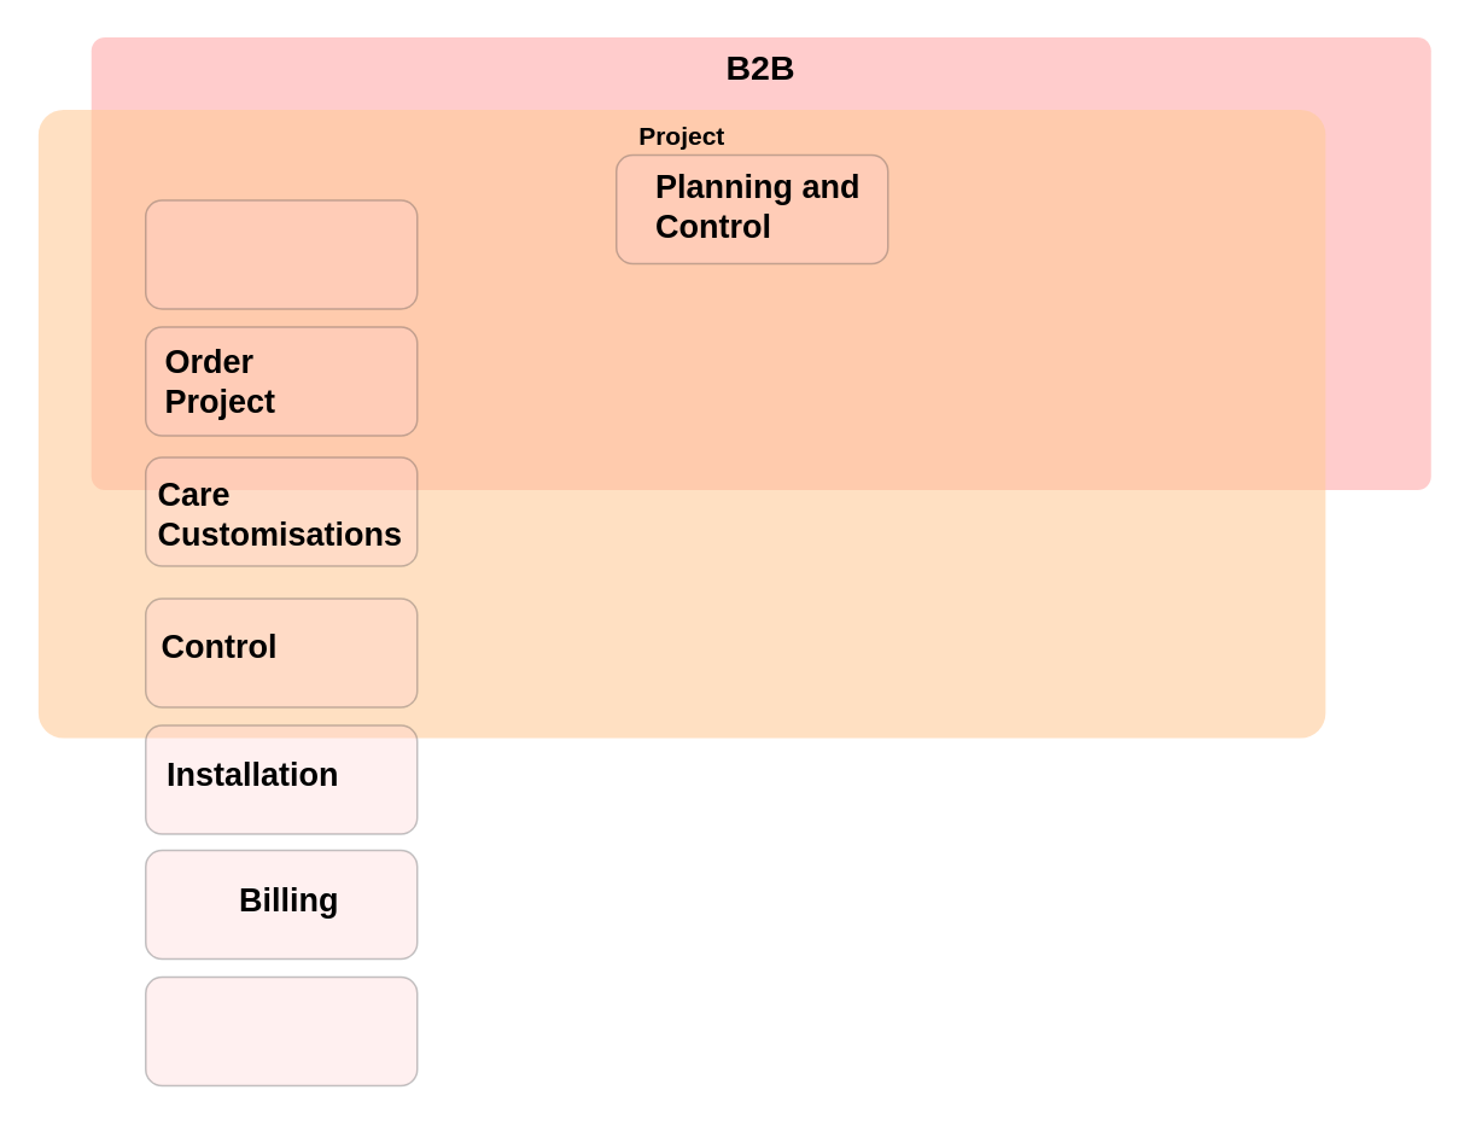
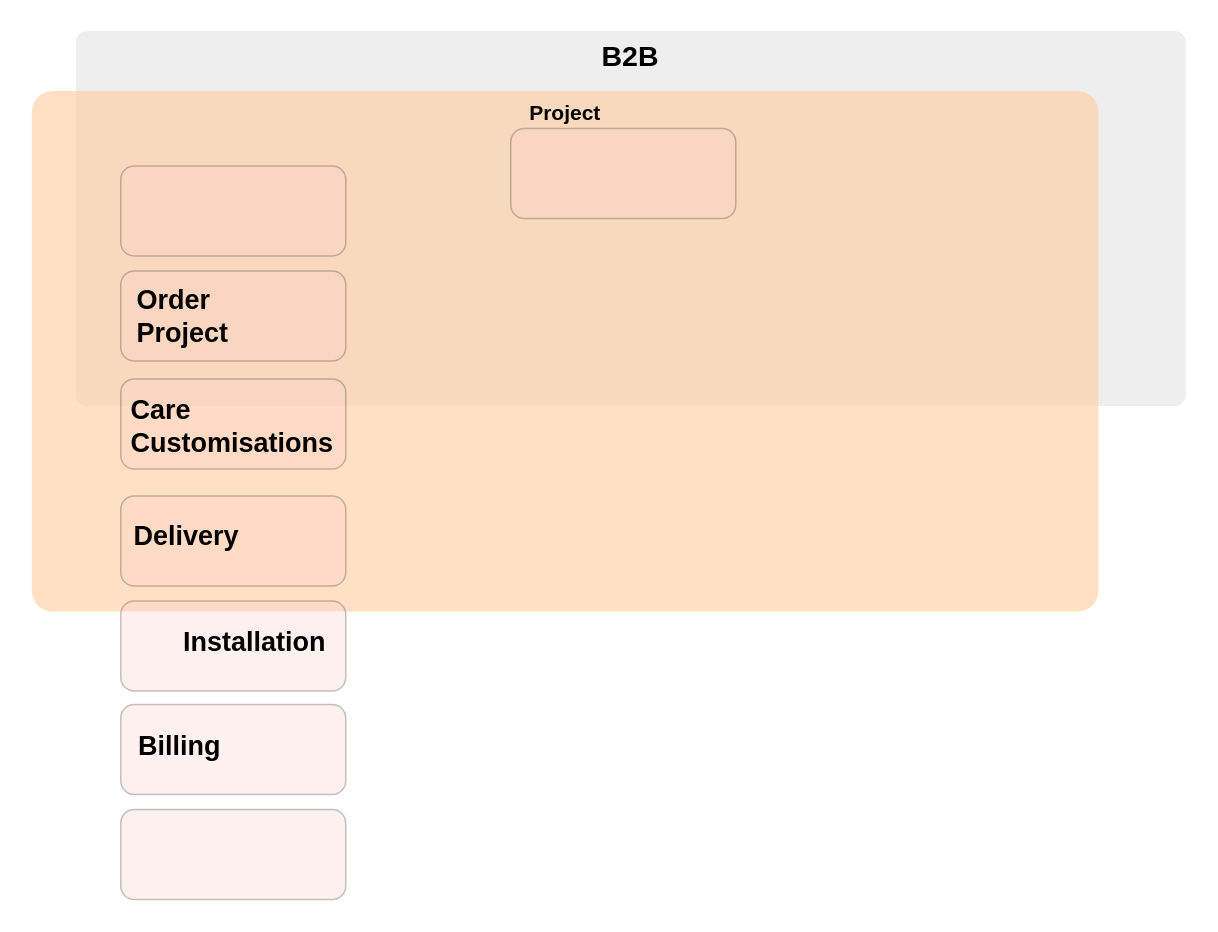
- <mxCell id="2" value="&lt;b&gt;&lt;font style=&quot;font-size: 19px&quot;&gt;B2B&lt;/font&gt;&lt;/b&gt;" style="rounded=1;whiteSpace=wrap;html=1;verticalAlign=top;fillColor=#ffcccc;strokeColor=none;glass=0;comic=0;perimeterSpacing=3;arcSize=3;" vertex="1" parent="1"><mxGeometry x="50" y="20" width="740" height="250" as="geometry" /></mxCell>
+ <mxCell id="2" value="&lt;b&gt;&lt;font style=&quot;font-size: 19px&quot;&gt;B2B&lt;/font&gt;&lt;/b&gt;" style="rounded=1;whiteSpace=wrap;html=1;verticalAlign=top;fillColor=#eeeeee;strokeColor=none;glass=0;comic=0;perimeterSpacing=3;arcSize=3;" vertex="1" parent="1"><mxGeometry x="50" y="20" width="740" height="250" as="geometry" /></mxCell>
- <mxCell id="7" value="&lt;span style=&quot;font-size: 18px&quot;&gt;Planning and&amp;nbsp;&lt;br&gt;Control&lt;br&gt;&lt;/span&gt;" style="text;html=1;resizable=0;points=[];autosize=1;align=left;verticalAlign=top;spacingTop=-4;fontStyle=1" vertex="1" parent="1"><mxGeometry x="360" y="90" width="130" height="30" as="geometry" /></mxCell>
- <mxCell id="13" value="&lt;span style=&quot;font-size: 18px&quot;&gt;Control&lt;/span&gt;" style="text;html=1;resizable=0;points=[];autosize=1;align=left;verticalAlign=top;spacingTop=-4;fontStyle=1" vertex="1" parent="1"><mxGeometry x="87" y="344" width="80" height="20" as="geometry" /></mxCell>
+ <mxCell id="13" value="&lt;span style=&quot;font-size: 18px&quot;&gt;Delivery&lt;/span&gt;" style="text;html=1;resizable=0;points=[];autosize=1;align=left;verticalAlign=top;spacingTop=-4;fontStyle=1" vertex="1" parent="1"><mxGeometry x="87" y="344" width="80" height="20" as="geometry" /></mxCell>
- <mxCell id="15" value="&lt;span style=&quot;font-size: 18px&quot;&gt;Installation&lt;/span&gt;" style="text;html=1;resizable=0;points=[];autosize=1;align=left;verticalAlign=top;spacingTop=-4;fontStyle=1" vertex="1" parent="1"><mxGeometry x="90" y="415" width="100" height="20" as="geometry" /></mxCell>
+ <mxCell id="15" value="&lt;span style=&quot;font-size: 18px&quot;&gt;Installation&lt;/span&gt;" style="text;html=1;resizable=0;points=[];autosize=1;align=left;verticalAlign=top;spacingTop=-4;fontStyle=1" vertex="1" parent="1"><mxGeometry x="120" y="415" width="100" height="20" as="geometry" /></mxCell>
- <mxCell id="17" value="&lt;span style=&quot;font-size: 18px&quot;&gt;Billing&lt;/span&gt;" style="text;html=1;resizable=0;points=[];autosize=1;align=left;verticalAlign=top;spacingTop=-4;fontStyle=1" vertex="1" parent="1"><mxGeometry x="130" y="484" width="60" height="20" as="geometry" /></mxCell>
+ <mxCell id="17" value="&lt;span style=&quot;font-size: 18px&quot;&gt;Billing&lt;/span&gt;" style="text;html=1;resizable=0;points=[];autosize=1;align=left;verticalAlign=top;spacingTop=-4;fontStyle=1" vertex="1" parent="1"><mxGeometry x="90" y="484" width="60" height="20" as="geometry" /></mxCell>
